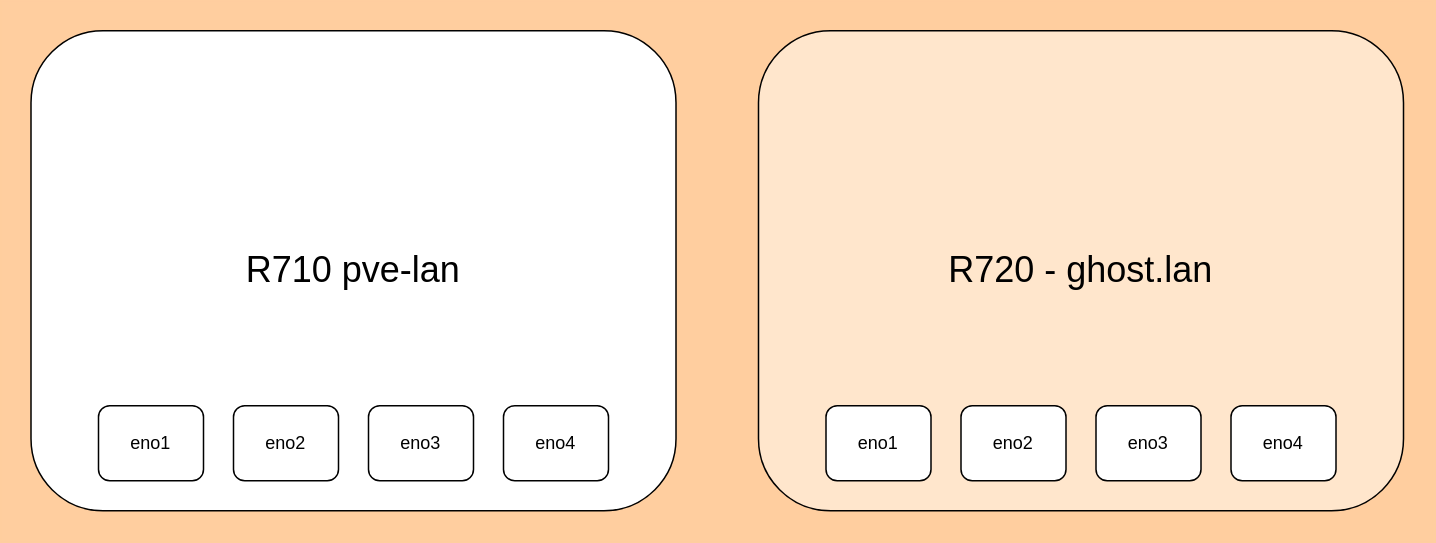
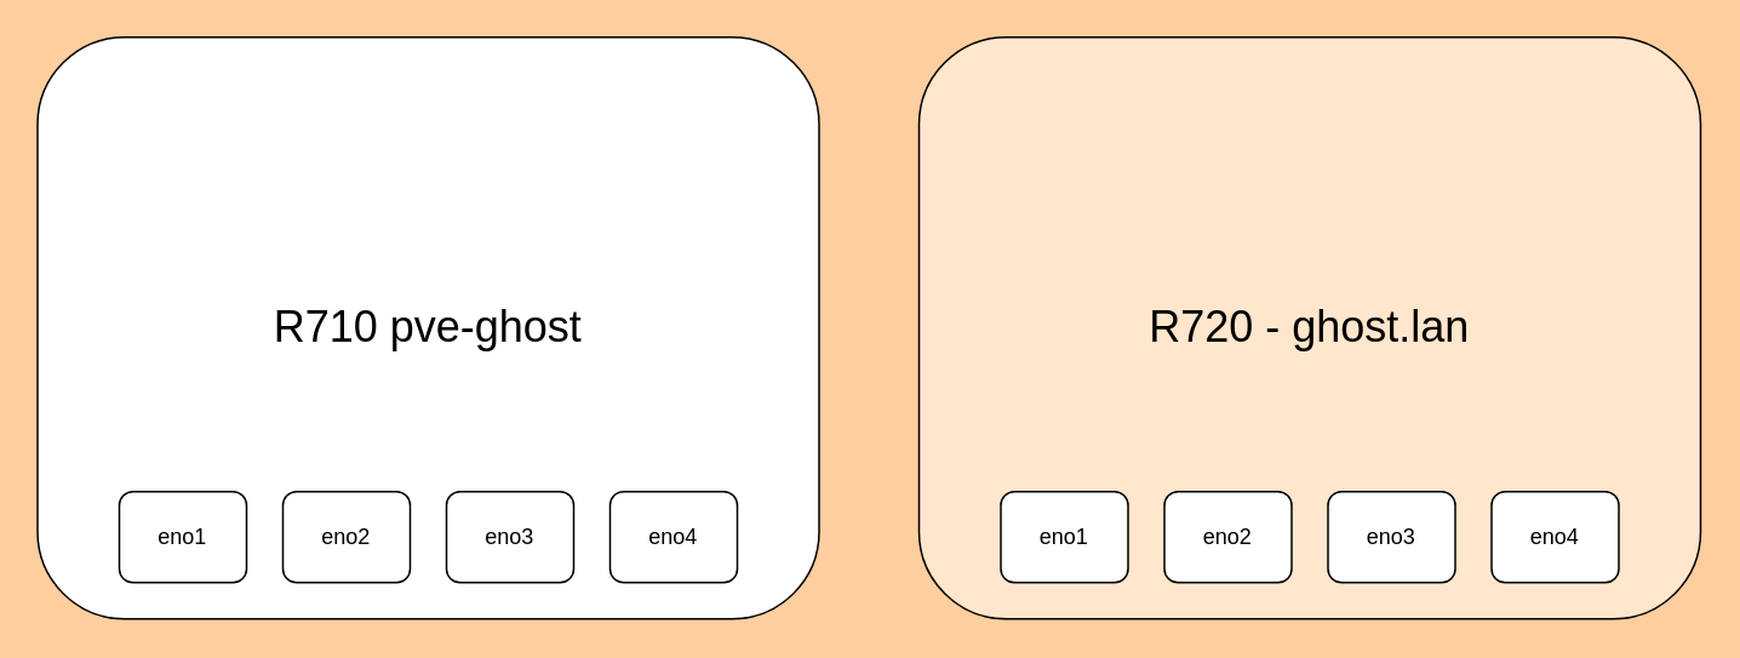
- <mxCell id="2" value="&lt;font style=&quot;font-size: 24px;&quot;&gt;R710 pve-lan&lt;/font&gt;" style="rounded=1;whiteSpace=wrap;html=1;" vertex="1" parent="1"><mxGeometry x="20" y="20" width="430" height="320" as="geometry" /></mxCell>
+ <mxCell id="2" value="&lt;font style=&quot;font-size: 24px;&quot;&gt;R710 pve-ghost&lt;/font&gt;" style="rounded=1;whiteSpace=wrap;html=1;" vertex="1" parent="1"><mxGeometry x="20" y="20" width="430" height="320" as="geometry" /></mxCell>
